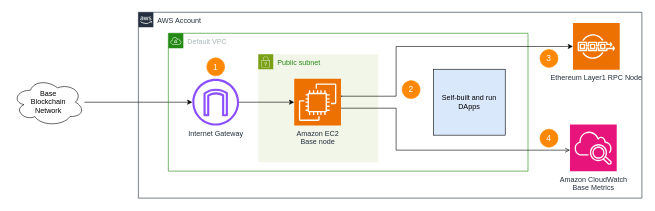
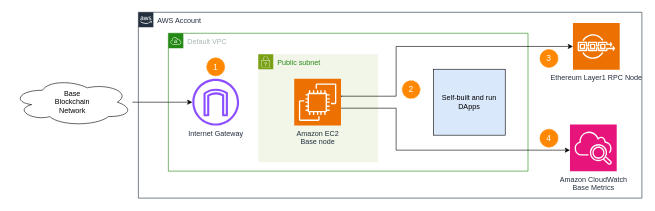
- <mxCell id="11" value="&lt;font style=&quot;font-size: 14px;&quot; color=&quot;#ffffff&quot;&gt;2&lt;/font&gt;" style="ellipse;whiteSpace=wrap;html=1;strokeColor=#FF8800;fillColor=#FF8800;" parent="4" vertex="1"><mxGeometry x="440" y="114" width="30" height="30" as="geometry" /></mxCell>
+ <mxCell id="11" value="&lt;font style=&quot;font-size: 14px;&quot; color=&quot;#ffffff&quot;&gt;2&lt;/font&gt;" style="ellipse;whiteSpace=wrap;html=1;strokeColor=#FF8800;fillColor=#FF8800;dashed=1;" parent="4" vertex="1"><mxGeometry x="440" y="114" width="30" height="30" as="geometry" /></mxCell>
- <mxCell id="3" value="Base&lt;br&gt;Blockchain&lt;br&gt;Network" style="ellipse;shape=cloud;whiteSpace=wrap;html=1;" parent="1" vertex="1"><mxGeometry x="20" y="130" width="120" height="80" as="geometry" /></mxCell>
+ <mxCell id="3" value="Base&lt;br&gt;Blockchain&lt;br&gt;Network" style="ellipse;shape=cloud;whiteSpace=wrap;html=1;" parent="1" vertex="1"><mxGeometry x="20" y="130" width="200" height="80" as="geometry" /></mxCell>
- <mxCell id="7" style="edgeStyle=orthogonalEdgeStyle;rounded=0;orthogonalLoop=1;jettySize=auto;html=1;" parent="4" source="8" target="6" edge="1"><mxGeometry relative="1" as="geometry" /></mxCell>
- <mxCell id="15" style="edgeStyle=orthogonalEdgeStyle;rounded=0;orthogonalLoop=1;jettySize=auto;html=1;endArrow=open;" parent="4" source="6" target="14" edge="1"><mxGeometry relative="1" as="geometry"><mxPoint x="780" y="230" as="targetPoint" /><Array as="points"><mxPoint x="430" y="160" /><mxPoint x="430" y="230" /></Array></mxGeometry></mxCell>
+ <mxCell id="15" style="edgeStyle=orthogonalEdgeStyle;rounded=0;orthogonalLoop=1;jettySize=auto;html=1;" parent="4" source="6" target="14" edge="1"><mxGeometry relative="1" as="geometry"><mxPoint x="780" y="230" as="targetPoint" /><Array as="points"><mxPoint x="430" y="160" /><mxPoint x="430" y="230" /></Array></mxGeometry></mxCell>
